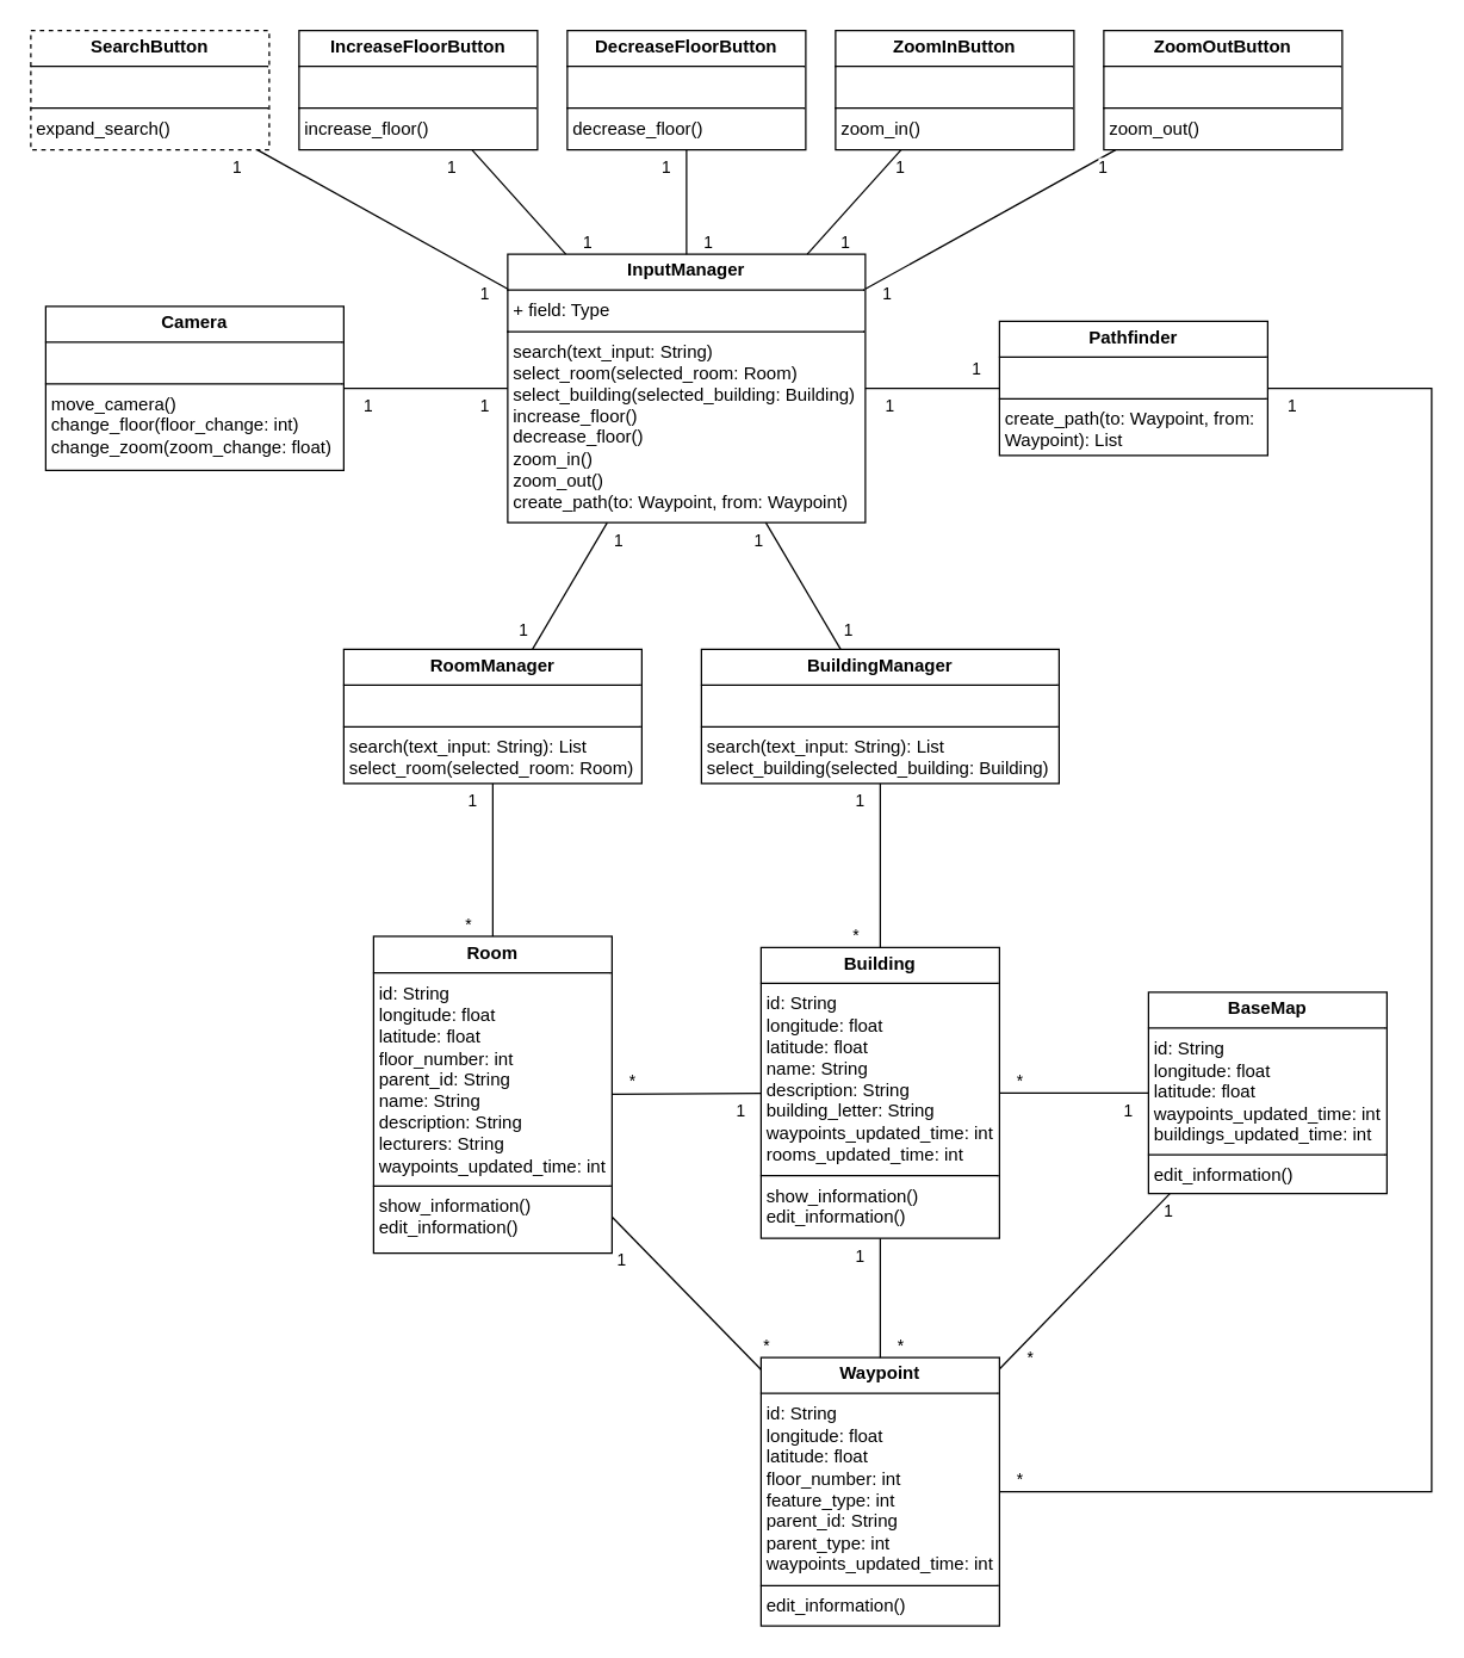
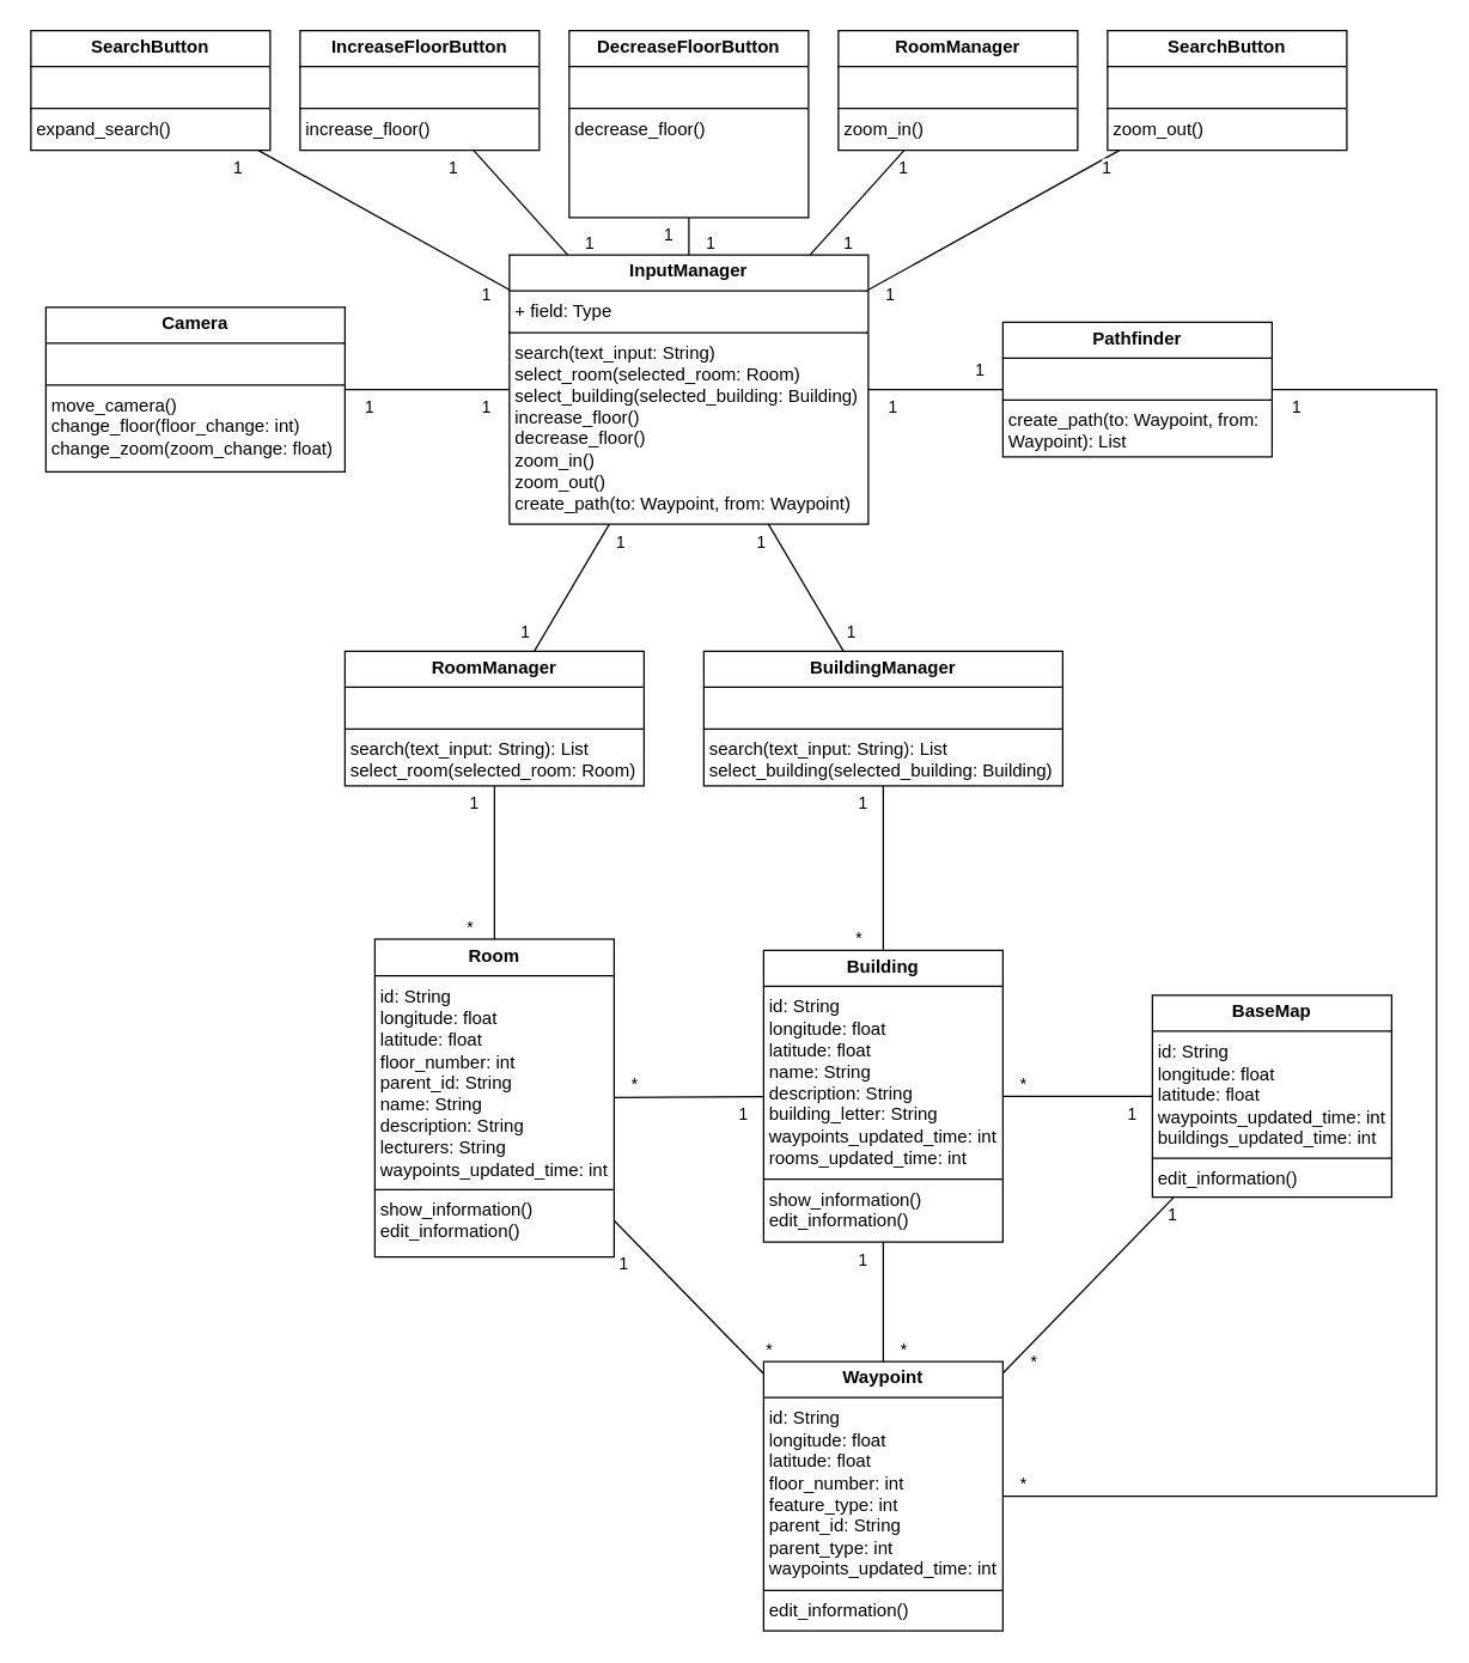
- <mxCell id="5" value="&lt;p style=&quot;margin:0px;margin-top:4px;text-align:center;&quot;&gt;&lt;b&gt;ZoomInButton&lt;/b&gt;&lt;/p&gt;&lt;hr size=&quot;1&quot; style=&quot;border-style:solid;&quot;&gt;&lt;p style=&quot;margin:0px;margin-left:4px;&quot;&gt;&lt;br&gt;&lt;/p&gt;&lt;hr style=&quot;border-style: solid;&quot; size=&quot;1&quot;&gt;&lt;p style=&quot;margin:0px;margin-left:4px;&quot;&gt;zoom_in()&lt;br&gt;&lt;/p&gt;" style="verticalAlign=top;align=left;overflow=fill;html=1;whiteSpace=wrap;" parent="1" vertex="1"><mxGeometry x="560" y="20" width="160" height="80" as="geometry" /></mxCell>
+ <mxCell id="5" value="&lt;p style=&quot;margin:0px;margin-top:4px;text-align:center;&quot;&gt;&lt;b&gt;RoomManager&lt;/b&gt;&lt;/p&gt;&lt;hr size=&quot;1&quot; style=&quot;border-style:solid;&quot;&gt;&lt;p style=&quot;margin:0px;margin-left:4px;&quot;&gt;&lt;br&gt;&lt;/p&gt;&lt;hr style=&quot;border-style: solid;&quot; size=&quot;1&quot;&gt;&lt;p style=&quot;margin:0px;margin-left:4px;&quot;&gt;zoom_in()&lt;br&gt;&lt;/p&gt;" style="verticalAlign=top;align=left;overflow=fill;html=1;whiteSpace=wrap;" parent="1" vertex="1"><mxGeometry x="560" y="20" width="160" height="80" as="geometry" /></mxCell>
- <mxCell id="6" value="&lt;p style=&quot;margin:0px;margin-top:4px;text-align:center;&quot;&gt;&lt;b&gt;ZoomOutButton&lt;/b&gt;&lt;/p&gt;&lt;hr size=&quot;1&quot; style=&quot;border-style:solid;&quot;&gt;&lt;p style=&quot;margin:0px;margin-left:4px;&quot;&gt;&lt;br&gt;&lt;/p&gt;&lt;hr style=&quot;border-style: solid;&quot; size=&quot;1&quot;&gt;&lt;p style=&quot;margin:0px;margin-left:4px;&quot;&gt;zoom_out()&lt;br&gt;&lt;/p&gt;" style="verticalAlign=top;align=left;overflow=fill;html=1;whiteSpace=wrap;" parent="1" vertex="1"><mxGeometry x="740" y="20" width="160" height="80" as="geometry" /></mxCell>
+ <mxCell id="6" value="&lt;p style=&quot;margin:0px;margin-top:4px;text-align:center;&quot;&gt;&lt;b&gt;SearchButton&lt;/b&gt;&lt;/p&gt;&lt;hr size=&quot;1&quot; style=&quot;border-style:solid;&quot;&gt;&lt;p style=&quot;margin:0px;margin-left:4px;&quot;&gt;&lt;br&gt;&lt;/p&gt;&lt;hr style=&quot;border-style: solid;&quot; size=&quot;1&quot;&gt;&lt;p style=&quot;margin:0px;margin-left:4px;&quot;&gt;zoom_out()&lt;br&gt;&lt;/p&gt;" style="verticalAlign=top;align=left;overflow=fill;html=1;whiteSpace=wrap;" parent="1" vertex="1"><mxGeometry x="740" y="20" width="160" height="80" as="geometry" /></mxCell>
- <mxCell id="7" value="&lt;p style=&quot;margin:0px;margin-top:4px;text-align:center;&quot;&gt;&lt;b&gt;SearchButton&lt;/b&gt;&lt;/p&gt;&lt;hr size=&quot;1&quot; style=&quot;border-style:solid;&quot;&gt;&lt;p style=&quot;margin:0px;margin-left:4px;&quot;&gt;&lt;br&gt;&lt;/p&gt;&lt;hr style=&quot;border-style: solid;&quot; size=&quot;1&quot;&gt;&lt;p style=&quot;margin:0px;margin-left:4px;&quot;&gt;expand_search()&lt;br&gt;&lt;/p&gt;" style="verticalAlign=top;align=left;overflow=fill;html=1;whiteSpace=wrap;dashed=1;" vertex="1" parent="1"><mxGeometry x="20" y="20" width="160" height="80" as="geometry" /></mxCell>
+ <mxCell id="7" value="&lt;p style=&quot;margin:0px;margin-top:4px;text-align:center;&quot;&gt;&lt;b&gt;SearchButton&lt;/b&gt;&lt;/p&gt;&lt;hr size=&quot;1&quot; style=&quot;border-style:solid;&quot;&gt;&lt;p style=&quot;margin:0px;margin-left:4px;&quot;&gt;&lt;br&gt;&lt;/p&gt;&lt;hr style=&quot;border-style: solid;&quot; size=&quot;1&quot;&gt;&lt;p style=&quot;margin:0px;margin-left:4px;&quot;&gt;expand_search()&lt;br&gt;&lt;/p&gt;" style="verticalAlign=top;align=left;overflow=fill;html=1;whiteSpace=wrap;" vertex="1" parent="1"><mxGeometry x="20" y="20" width="160" height="80" as="geometry" /></mxCell>
- <mxCell id="4" value="&lt;p style=&quot;margin:0px;margin-top:4px;text-align:center;&quot;&gt;&lt;b&gt;DecreaseFloorButton&lt;/b&gt;&lt;/p&gt;&lt;hr size=&quot;1&quot; style=&quot;border-style:solid;&quot;&gt;&lt;p style=&quot;margin:0px;margin-left:4px;&quot;&gt;&lt;br&gt;&lt;/p&gt;&lt;hr style=&quot;border-style: solid;&quot; size=&quot;1&quot;&gt;&lt;p style=&quot;margin:0px;margin-left:4px;&quot;&gt;decrease_floor()&lt;br&gt;&lt;/p&gt;" style="verticalAlign=top;align=left;overflow=fill;html=1;whiteSpace=wrap;" parent="1" vertex="1"><mxGeometry x="380" y="20" width="160" height="80" as="geometry" /></mxCell>
+ <mxCell id="4" value="&lt;p style=&quot;margin:0px;margin-top:4px;text-align:center;&quot;&gt;&lt;b&gt;DecreaseFloorButton&lt;/b&gt;&lt;/p&gt;&lt;hr size=&quot;1&quot; style=&quot;border-style:solid;&quot;&gt;&lt;p style=&quot;margin:0px;margin-left:4px;&quot;&gt;&lt;br&gt;&lt;/p&gt;&lt;hr style=&quot;border-style: solid;&quot; size=&quot;1&quot;&gt;&lt;p style=&quot;margin:0px;margin-left:4px;&quot;&gt;decrease_floor()&lt;br&gt;&lt;/p&gt;" style="verticalAlign=top;align=left;overflow=fill;html=1;whiteSpace=wrap;" parent="1" vertex="1"><mxGeometry x="380" y="20" width="160" height="125" as="geometry" /></mxCell>
